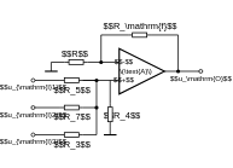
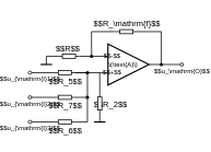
- <mxCell id="43" value="$$R_4$$" style="text;html=1;resizable=1;autosize=1;align=center;verticalAlign=middle;points=[];fillColor=none;strokeColor=none;rounded=0;fontSize=10;movable=1;rotatable=1;deletable=1;editable=1;connectable=0;allowArrows=0;" parent="1" vertex="1"><mxGeometry x="120" y="118" width="15" height="15" as="geometry" /></mxCell>
+ <mxCell id="43" value="$$R_2$$" style="text;html=1;resizable=1;autosize=1;align=center;verticalAlign=middle;points=[];fillColor=none;strokeColor=none;rounded=0;fontSize=10;movable=1;rotatable=1;deletable=1;editable=1;connectable=0;allowArrows=0;" parent="1" vertex="1"><mxGeometry x="120" y="118" width="15" height="15" as="geometry" /></mxCell>
- <mxCell id="26" value="$$R_3$$" style="text;html=1;resizable=1;autosize=1;align=center;verticalAlign=middle;points=[];fillColor=none;strokeColor=none;rounded=0;fontSize=10;movable=1;rotatable=1;deletable=1;editable=1;connectable=0;allowArrows=0;" parent="1" vertex="1"><mxGeometry x="62.5" y="153" width="20" height="10" as="geometry" /></mxCell>
+ <mxCell id="26" value="$$R_6$$" style="text;html=1;resizable=1;autosize=1;align=center;verticalAlign=middle;points=[];fillColor=none;strokeColor=none;rounded=0;fontSize=10;movable=1;rotatable=1;deletable=1;editable=1;connectable=0;allowArrows=0;" parent="1" vertex="1"><mxGeometry x="62.5" y="153" width="20" height="10" as="geometry" /></mxCell>
